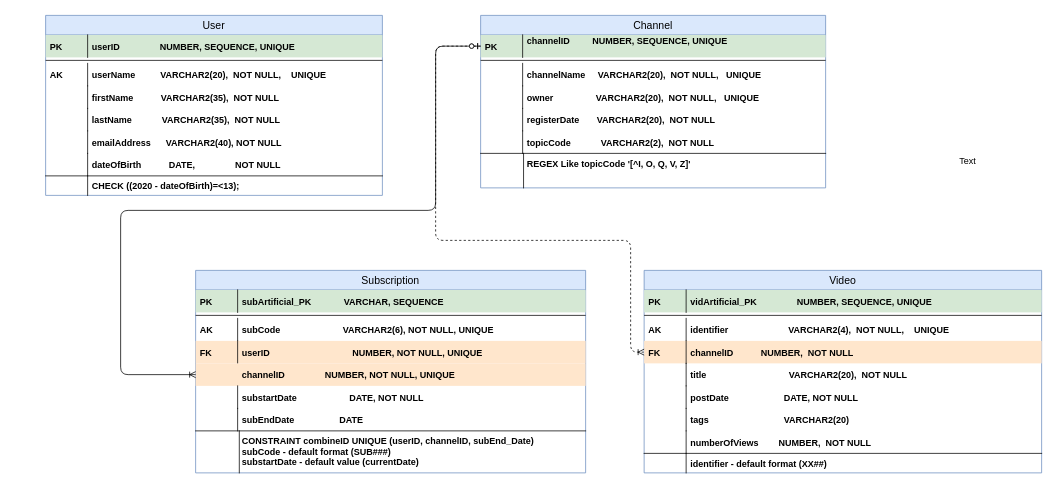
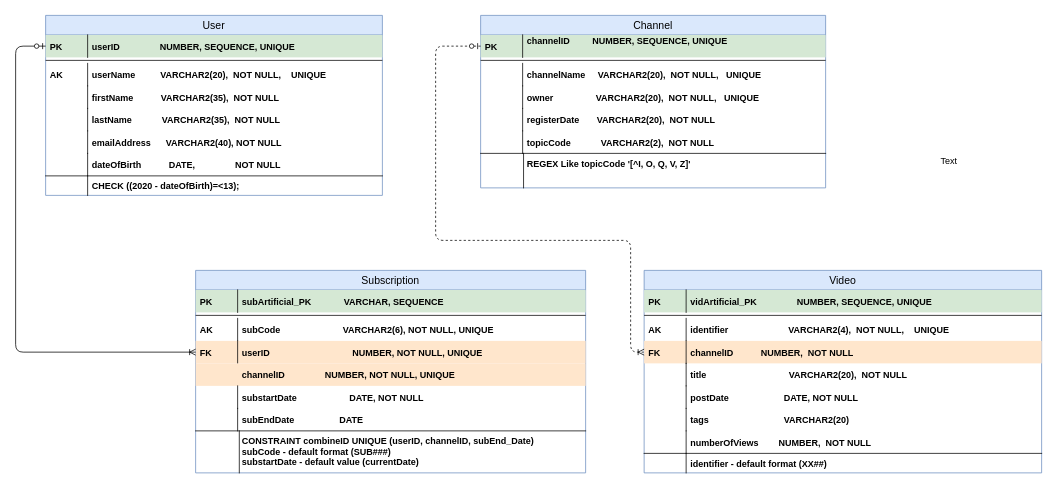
- <mxCell id="68" value="Text" style="text;html=1;align=center;verticalAlign=middle;resizable=0;points=[];autosize=1;" vertex="1" parent="1"><mxGeometry x="1269" y="204" width="40" height="20" as="geometry" /></mxCell>
+ <mxCell id="68" value="Text" style="text;html=1;align=center;verticalAlign=middle;resizable=0;points=[];autosize=1;" vertex="1" parent="1"><mxGeometry x="1244" y="204" width="40" height="20" as="geometry" /></mxCell>
- <mxCell id="66" value="" style="edgeStyle=orthogonalEdgeStyle;fontSize=12;html=1;endArrow=ERoneToMany;startArrow=ERzeroToOne;exitX=0;exitY=0.5;exitDx=0;exitDy=0;entryX=0;entryY=0.5;entryDx=0;entryDy=0;elbow=vertical;" parent="1" source="34" target="26" edge="1"><mxGeometry width="100" height="100" relative="1" as="geometry"><mxPoint x="740" y="390" as="sourcePoint" /><mxPoint x="840" y="290" as="targetPoint" /><Array as="points"><mxPoint x="580" y="61" /><mxPoint x="580" y="280" /><mxPoint x="160" y="280" /><mxPoint x="160" y="499" /></Array></mxGeometry></mxCell>
+ <mxCell id="65" value="" style="edgeStyle=elbowEdgeStyle;fontSize=12;html=1;endArrow=ERoneToMany;startArrow=ERzeroToOne;entryX=0;entryY=0.5;entryDx=0;entryDy=0;" parent="1" source="3" target="24" edge="1"><mxGeometry width="100" height="100" relative="1" as="geometry"><mxPoint x="490" y="60" as="sourcePoint" /><mxPoint x="590" y="-40" as="targetPoint" /><Array as="points"><mxPoint x="20" y="300" /></Array></mxGeometry></mxCell>
